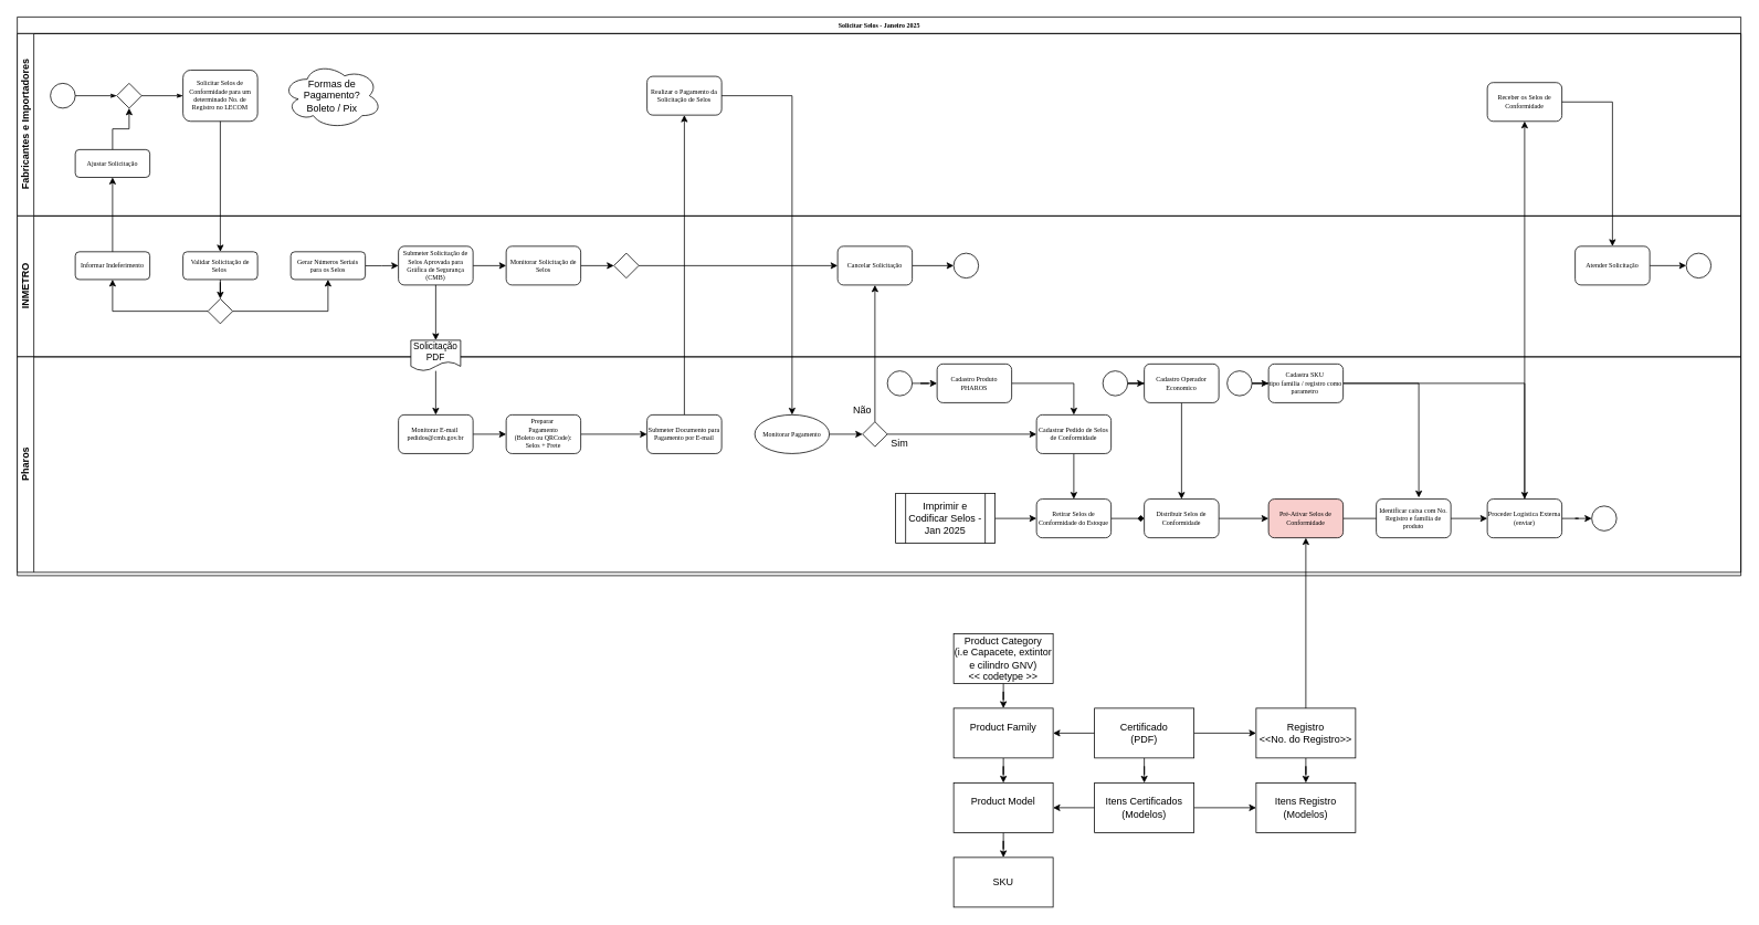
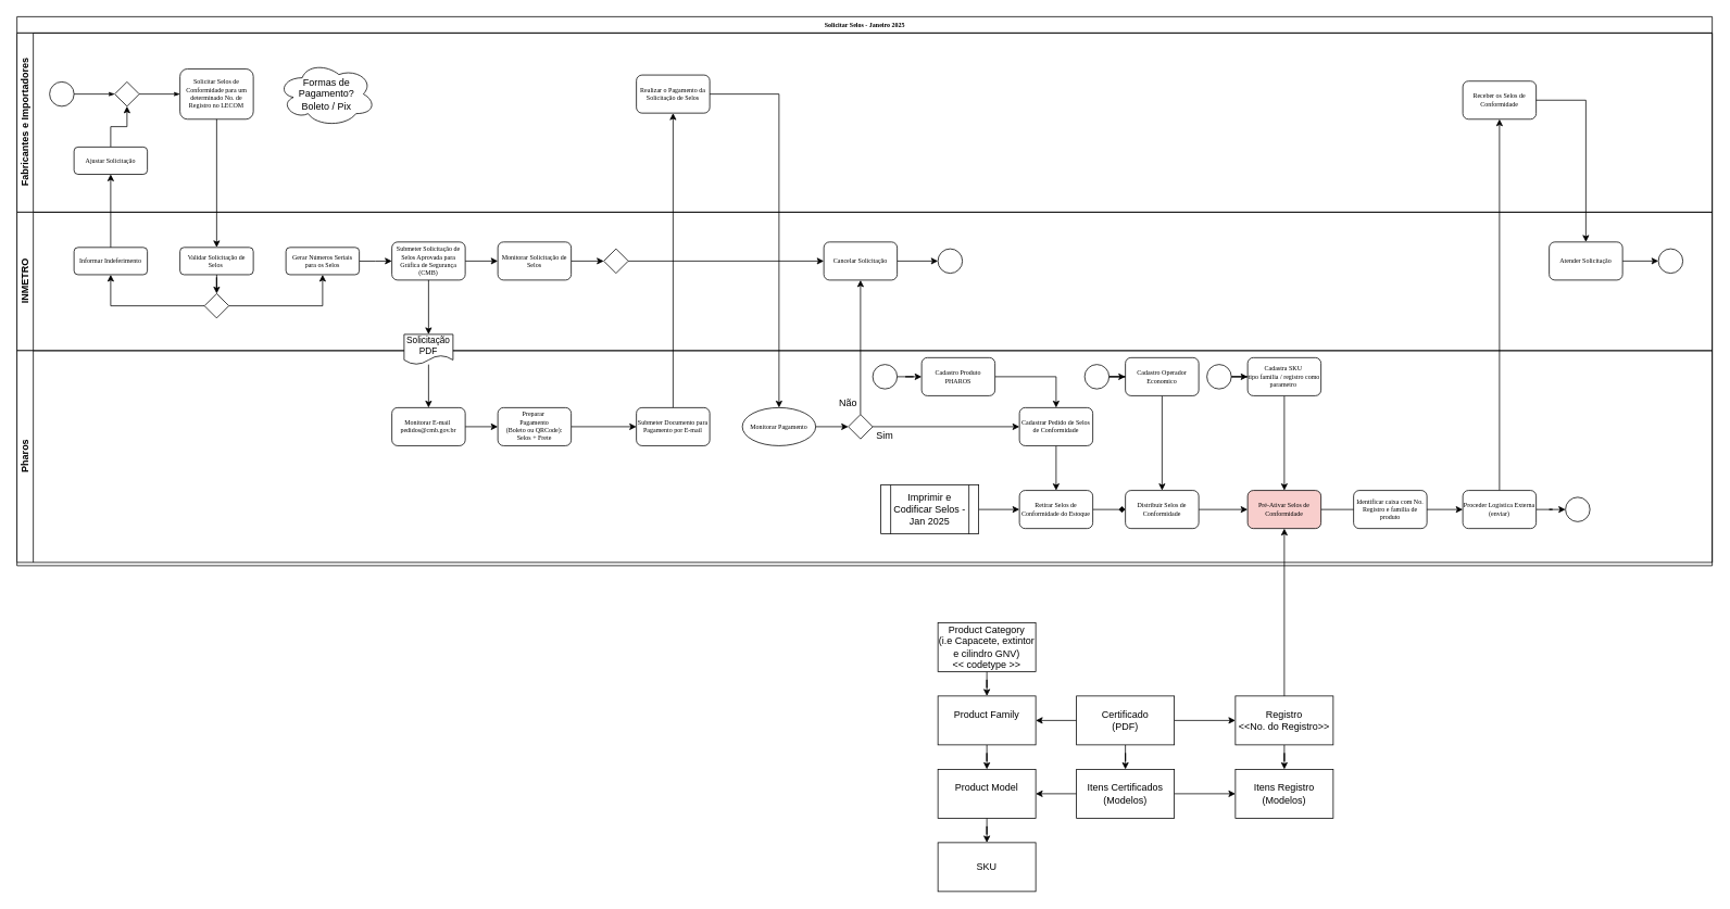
- <mxCell id="80" value="" style="edgeStyle=orthogonalEdgeStyle;rounded=0;orthogonalLoop=1;jettySize=auto;html=1;" edge="1" parent="44" source="82" target="68"><mxGeometry relative="1" as="geometry" /></mxCell>
+ <mxCell id="80" value="" style="edgeStyle=orthogonalEdgeStyle;rounded=0;orthogonalLoop=1;jettySize=auto;html=1;" edge="1" parent="44" source="82" target="62"><mxGeometry relative="1" as="geometry" /></mxCell>
- <mxCell id="81" value="" style="edgeStyle=orthogonalEdgeStyle;rounded=0;orthogonalLoop=1;jettySize=auto;html=1;entryX=0.57;entryY=-0.037;entryDx=0;entryDy=0;entryPerimeter=0;" edge="1" parent="44" source="82" target="70"><mxGeometry relative="1" as="geometry"><mxPoint x="1680" y="32.005" as="targetPoint" /></mxGeometry></mxCell>
